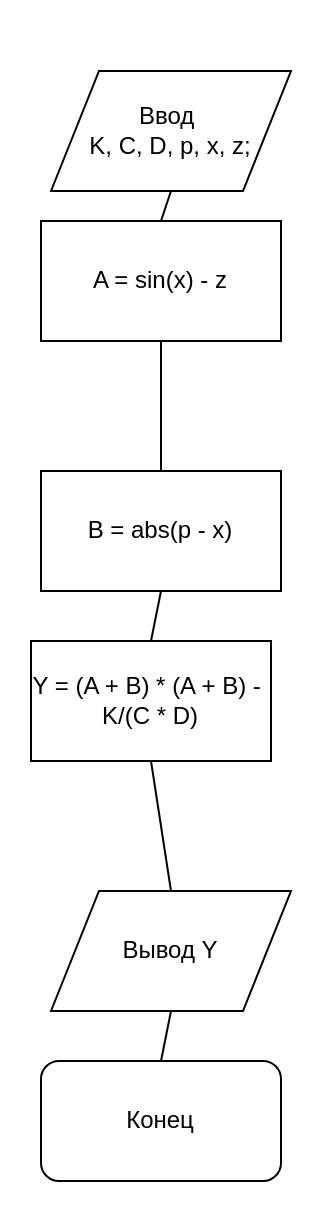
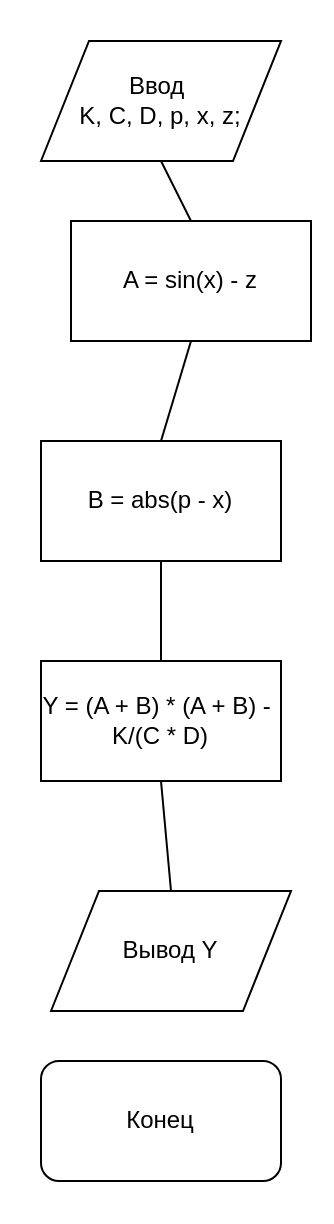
- <mxCell id="9" value="Ввод&amp;nbsp;&lt;br&gt;K, C, D, p, x, z;" style="shape=parallelogram;perimeter=parallelogramPerimeter;whiteSpace=wrap;html=1;" vertex="1" parent="1"><mxGeometry x="25" y="35" width="120" height="60" as="geometry" /></mxCell>
+ <mxCell id="9" value="Ввод&amp;nbsp;&lt;br&gt;K, C, D, p, x, z;" style="shape=parallelogram;perimeter=parallelogramPerimeter;whiteSpace=wrap;html=1;" vertex="1" parent="1"><mxGeometry x="20" y="20" width="120" height="60" as="geometry" /></mxCell>
- <mxCell id="2" value="&lt;span style=&quot;text-align: left&quot;&gt;A = sin(x) - z&lt;/span&gt;" style="rounded=0;whiteSpace=wrap;html=1;" vertex="1" parent="1"><mxGeometry x="20" y="110" width="120" height="60" as="geometry" /></mxCell>
+ <mxCell id="2" value="&lt;span style=&quot;text-align: left&quot;&gt;A = sin(x) - z&lt;/span&gt;" style="rounded=0;whiteSpace=wrap;html=1;" vertex="1" parent="1"><mxGeometry x="35" y="110" width="120" height="60" as="geometry" /></mxCell>
- <mxCell id="3" value="&lt;span style=&quot;text-align: left&quot;&gt;B = abs(p - x)&lt;/span&gt;" style="rounded=0;whiteSpace=wrap;html=1;" vertex="1" parent="1"><mxGeometry x="20" y="235" width="120" height="60" as="geometry" /></mxCell>
+ <mxCell id="3" value="&lt;span style=&quot;text-align: left&quot;&gt;B = abs(p - x)&lt;/span&gt;" style="rounded=0;whiteSpace=wrap;html=1;" vertex="1" parent="1"><mxGeometry x="20" y="220" width="120" height="60" as="geometry" /></mxCell>
- <mxCell id="5" value="&lt;span style=&quot;text-align: left&quot;&gt;Y = (A + B) * (A + B) -&amp;nbsp;&lt;/span&gt;&lt;br style=&quot;text-align: left&quot;&gt;&lt;span style=&quot;text-align: left&quot;&gt;K/(C * D)&lt;/span&gt;" style="rounded=0;whiteSpace=wrap;html=1;" vertex="1" parent="1"><mxGeometry x="15" y="320" width="120" height="60" as="geometry" /></mxCell>
+ <mxCell id="5" value="&lt;span style=&quot;text-align: left&quot;&gt;Y = (A + B) * (A + B) -&amp;nbsp;&lt;/span&gt;&lt;br style=&quot;text-align: left&quot;&gt;&lt;span style=&quot;text-align: left&quot;&gt;K/(C * D)&lt;/span&gt;" style="rounded=0;whiteSpace=wrap;html=1;" vertex="1" parent="1"><mxGeometry x="20" y="330" width="120" height="60" as="geometry" /></mxCell>
- <mxCell id="12" value="" style="endArrow=none;html=1;entryX=0.5;entryY=1;entryDx=0;entryDy=0;exitX=0.5;exitY=0;exitDx=0;exitDy=0;" edge="1" parent="1" source="11" target="7"><mxGeometry width="50" height="50" relative="1" as="geometry"><mxPoint x="16" y="660" as="sourcePoint" /><mxPoint x="66" y="610" as="targetPoint" /></mxGeometry></mxCell>
